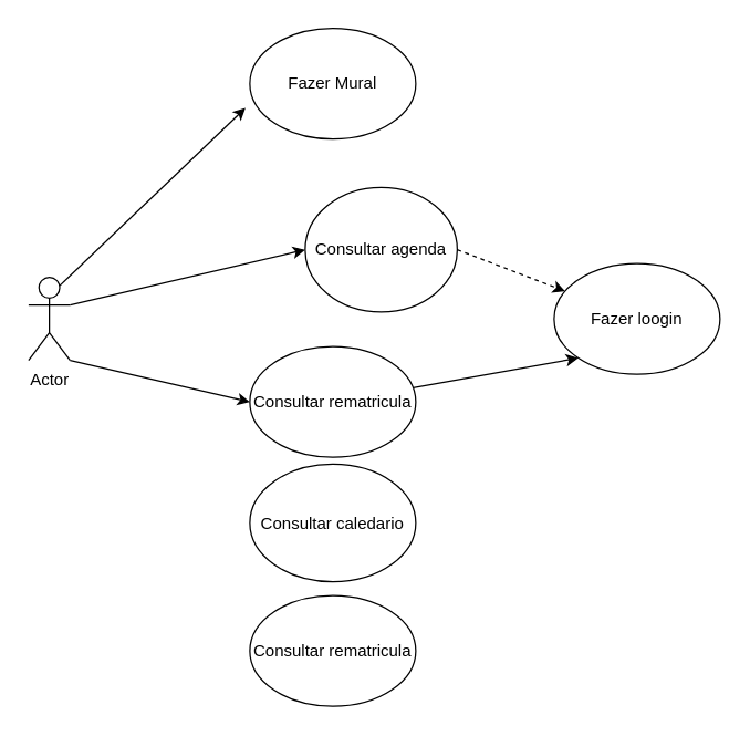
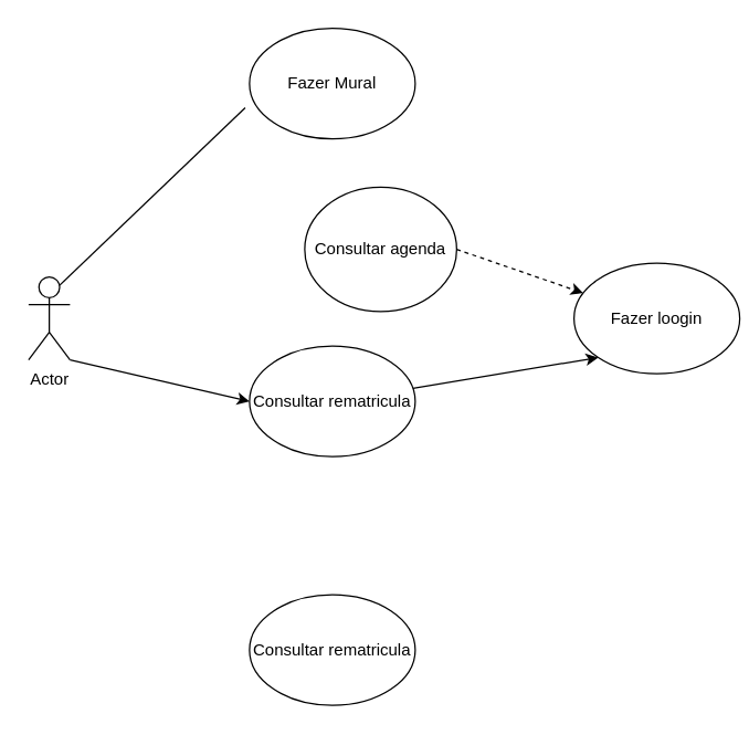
- <mxCell id="11" style="edgeStyle=none;rounded=0;orthogonalLoop=1;jettySize=auto;html=1;exitX=0.75;exitY=0.1;exitDx=0;exitDy=0;exitPerimeter=0;entryX=-0.026;entryY=0.718;entryDx=0;entryDy=0;entryPerimeter=0;" edge="1" parent="1" source="4" target="10"><mxGeometry relative="1" as="geometry" /></mxCell>
+ <mxCell id="11" style="edgeStyle=none;rounded=0;orthogonalLoop=1;jettySize=auto;html=1;exitX=0.75;exitY=0.1;exitDx=0;exitDy=0;exitPerimeter=0;entryX=-0.026;entryY=0.718;entryDx=0;entryDy=0;entryPerimeter=0;endArrow=none;" edge="1" parent="1" source="4" target="10"><mxGeometry relative="1" as="geometry" /></mxCell>
- <mxCell id="2" style="rounded=0;orthogonalLoop=1;jettySize=auto;html=1;exitX=1;exitY=0.333;exitDx=0;exitDy=0;exitPerimeter=0;entryX=0;entryY=0.5;entryDx=0;entryDy=0;" edge="1" parent="1" source="4" target="8"><mxGeometry relative="1" as="geometry" /></mxCell>
- <mxCell id="9" value="Fazer loogin" style="ellipse;whiteSpace=wrap;html=1;shadow=0;" vertex="1" parent="1"><mxGeometry x="400" y="190" width="120" height="80" as="geometry" /></mxCell>
+ <mxCell id="9" value="Fazer loogin" style="ellipse;whiteSpace=wrap;html=1;shadow=0;" vertex="1" parent="1"><mxGeometry x="415" y="190" width="120" height="80" as="geometry" /></mxCell>
- <mxCell id="12" value="Consultar caledario" style="ellipse;whiteSpace=wrap;html=1;shadow=0;" vertex="1" parent="1"><mxGeometry x="180" y="335" width="120" height="85" as="geometry" /></mxCell>
